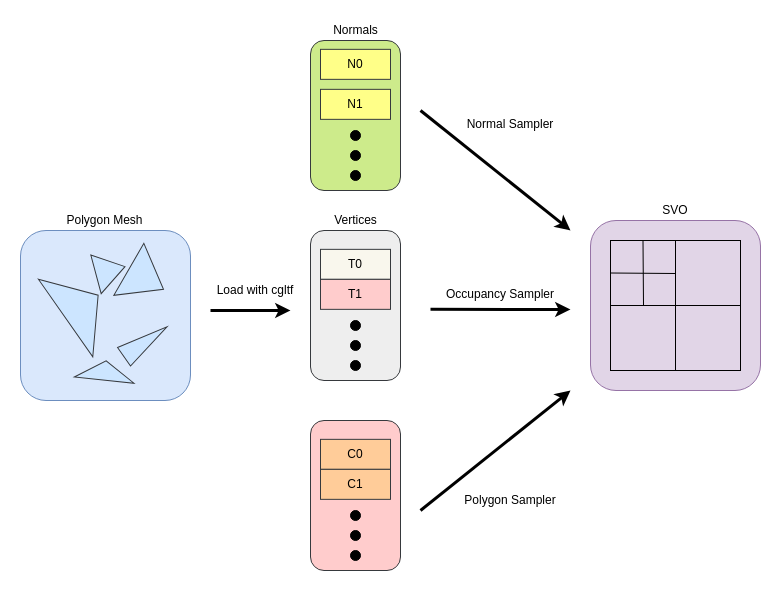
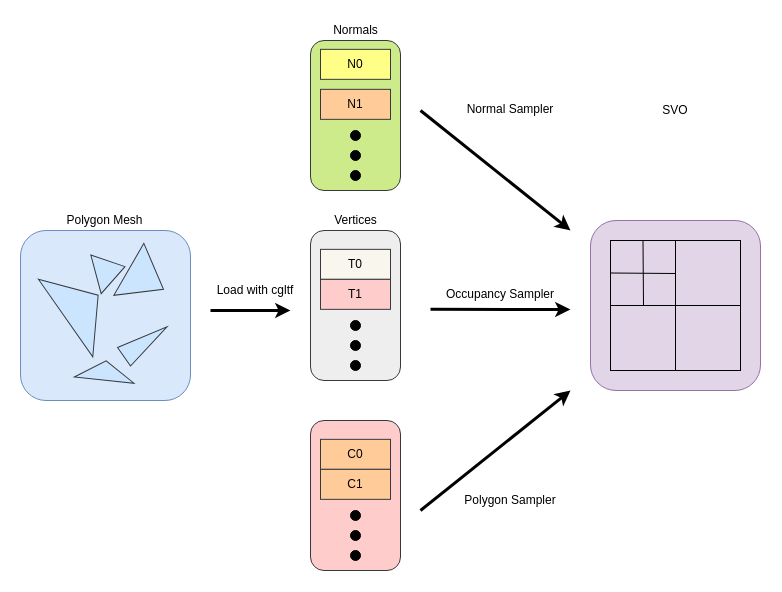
- <mxCell id="26" value="N1" style="rounded=0;whiteSpace=wrap;html=1;fillColor=#ffff88;strokeColor=#36393d;" vertex="1" parent="1"><mxGeometry x="320" y="88.84" width="70" height="30" as="geometry" /></mxCell>
+ <mxCell id="26" value="N1" style="rounded=0;whiteSpace=wrap;html=1;fillColor=#ffcc99;strokeColor=#36393d;" vertex="1" parent="1"><mxGeometry x="320" y="88.84" width="70" height="30" as="geometry" /></mxCell>
- <mxCell id="36" value="Normal Sampler" style="text;html=1;strokeColor=none;fillColor=none;align=center;verticalAlign=middle;whiteSpace=wrap;rounded=0;" vertex="1" parent="1"><mxGeometry x="440" y="113.84" width="140" height="20" as="geometry" /></mxCell>
+ <mxCell id="36" value="Normal Sampler" style="text;html=1;strokeColor=none;fillColor=none;align=center;verticalAlign=middle;whiteSpace=wrap;rounded=0;" vertex="1" parent="1"><mxGeometry x="440" y="98.84" width="140" height="20" as="geometry" /></mxCell>
- <mxCell id="43" value="SVO" style="text;html=1;strokeColor=none;fillColor=none;align=center;verticalAlign=middle;whiteSpace=wrap;rounded=0;" vertex="1" parent="1"><mxGeometry x="605" y="200" width="140" height="20" as="geometry" /></mxCell>
+ <mxCell id="43" value="SVO" style="text;html=1;strokeColor=none;fillColor=none;align=center;verticalAlign=middle;whiteSpace=wrap;rounded=0;" vertex="1" parent="1"><mxGeometry x="605" y="100" width="140" height="20" as="geometry" /></mxCell>
